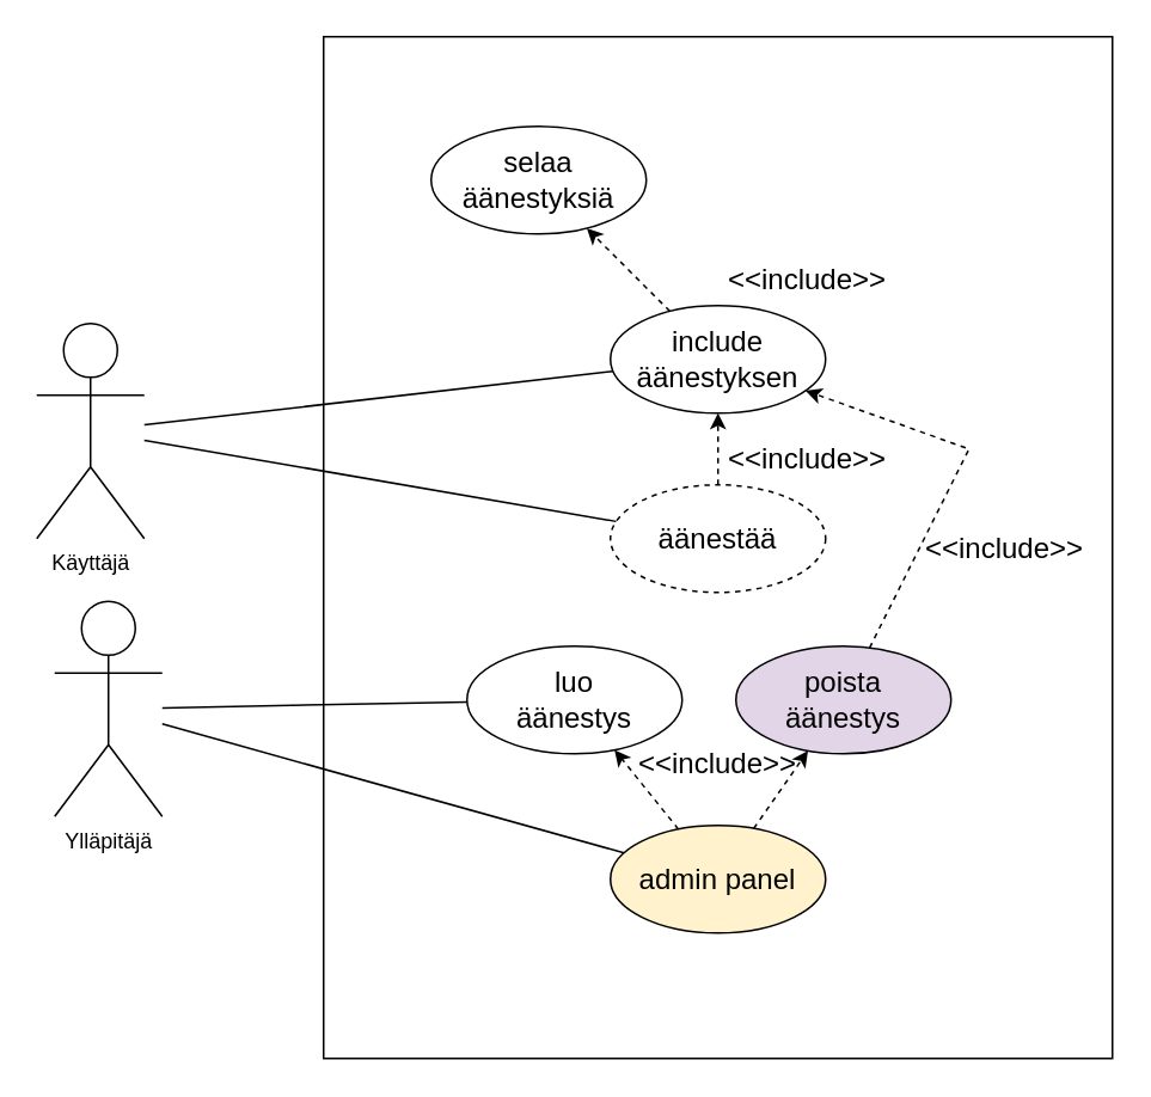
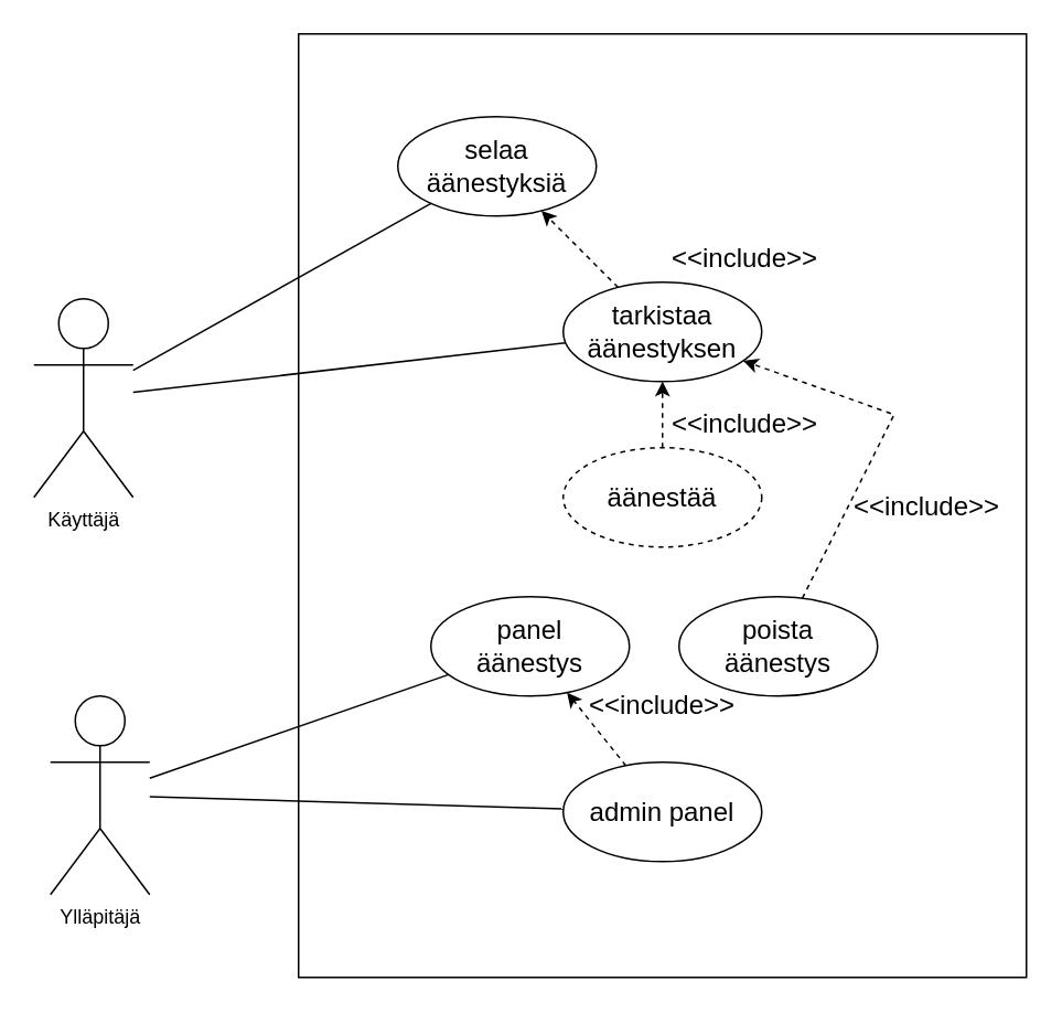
+ <mxCell id="9" value="" style="endArrow=none;html=1;rounded=0;fontSize=16;fontColor=default;" edge="1" parent="1" source="2" target="4"><mxGeometry width="50" height="50" relative="1" as="geometry"><mxPoint x="90" y="300" as="sourcePoint" /><mxPoint x="140" y="250" as="targetPoint" /></mxGeometry></mxCell>
- <mxCell id="8" value="&lt;div&gt;include&lt;/div&gt;&lt;div&gt;äänestyksen&lt;br&gt;&lt;/div&gt;" style="ellipse;whiteSpace=wrap;html=1;fontSize=16;fontColor=default;" vertex="1" parent="1"><mxGeometry x="340" y="170" width="120" height="60" as="geometry" /></mxCell>
+ <mxCell id="8" value="&lt;div&gt;tarkistaa&lt;/div&gt;&lt;div&gt;äänestyksen&lt;br&gt;&lt;/div&gt;" style="ellipse;whiteSpace=wrap;html=1;fontSize=16;fontColor=default;" vertex="1" parent="1"><mxGeometry x="340" y="170" width="120" height="60" as="geometry" /></mxCell>
- <mxCell id="7" value="" style="endArrow=none;html=1;rounded=0;fontSize=16;fontColor=default;" edge="1" parent="1" source="6" target="2"><mxGeometry width="50" height="50" relative="1" as="geometry"><mxPoint x="380" y="400" as="sourcePoint" /><mxPoint x="430" y="350" as="targetPoint" /></mxGeometry></mxCell>
- <mxCell id="17" value="&lt;div&gt;luo&lt;/div&gt;&lt;div&gt;äänestys&lt;br&gt;&lt;/div&gt;" style="ellipse;whiteSpace=wrap;html=1;fontSize=16;fontColor=default;" vertex="1" parent="1"><mxGeometry x="260" y="360" width="120" height="60" as="geometry" /></mxCell>
+ <mxCell id="17" value="&lt;div&gt;panel&lt;/div&gt;&lt;div&gt;äänestys&lt;br&gt;&lt;/div&gt;" style="ellipse;whiteSpace=wrap;html=1;fontSize=16;fontColor=default;" vertex="1" parent="1"><mxGeometry x="260" y="360" width="120" height="60" as="geometry" /></mxCell>
- <mxCell id="18" value="&lt;div&gt;poista&lt;/div&gt;&lt;div&gt;äänestys&lt;/div&gt;" style="ellipse;whiteSpace=wrap;html=1;fontSize=16;fontColor=default;fillColor=#e1d5e7;" vertex="1" parent="1"><mxGeometry x="410" y="360" width="120" height="60" as="geometry" /></mxCell>
+ <mxCell id="18" value="&lt;div&gt;poista&lt;/div&gt;&lt;div&gt;äänestys&lt;/div&gt;" style="ellipse;whiteSpace=wrap;html=1;fontSize=16;fontColor=default;" vertex="1" parent="1"><mxGeometry x="410" y="360" width="120" height="60" as="geometry" /></mxCell>
- <mxCell id="13" value="Ylläpitäjä" style="shape=umlActor;verticalLabelPosition=bottom;verticalAlign=top;html=1;outlineConnect=0;fontColor=default;" vertex="1" parent="1"><mxGeometry x="30" y="335" width="60" height="120" as="geometry" /></mxCell>
+ <mxCell id="13" value="Ylläpitäjä" style="shape=umlActor;verticalLabelPosition=bottom;verticalAlign=top;html=1;outlineConnect=0;fontColor=default;" vertex="1" parent="1"><mxGeometry x="30" y="420" width="60" height="120" as="geometry" /></mxCell>
- <mxCell id="22" value="" style="endArrow=classic;html=1;rounded=0;fontSize=16;fontColor=default;dashed=1;" edge="1" parent="1" source="16" target="18"><mxGeometry width="50" height="50" relative="1" as="geometry"><mxPoint x="380" y="400" as="sourcePoint" /><mxPoint x="430" y="350" as="targetPoint" /></mxGeometry></mxCell>
- <mxCell id="16" value="admin panel" style="ellipse;whiteSpace=wrap;html=1;fontSize=16;fontColor=default;fillColor=#fff2cc;" vertex="1" parent="1"><mxGeometry x="340" y="460" width="120" height="60" as="geometry" /></mxCell>
+ <mxCell id="16" value="admin panel" style="ellipse;whiteSpace=wrap;html=1;fontSize=16;fontColor=default;" vertex="1" parent="1"><mxGeometry x="340" y="460" width="120" height="60" as="geometry" /></mxCell>
